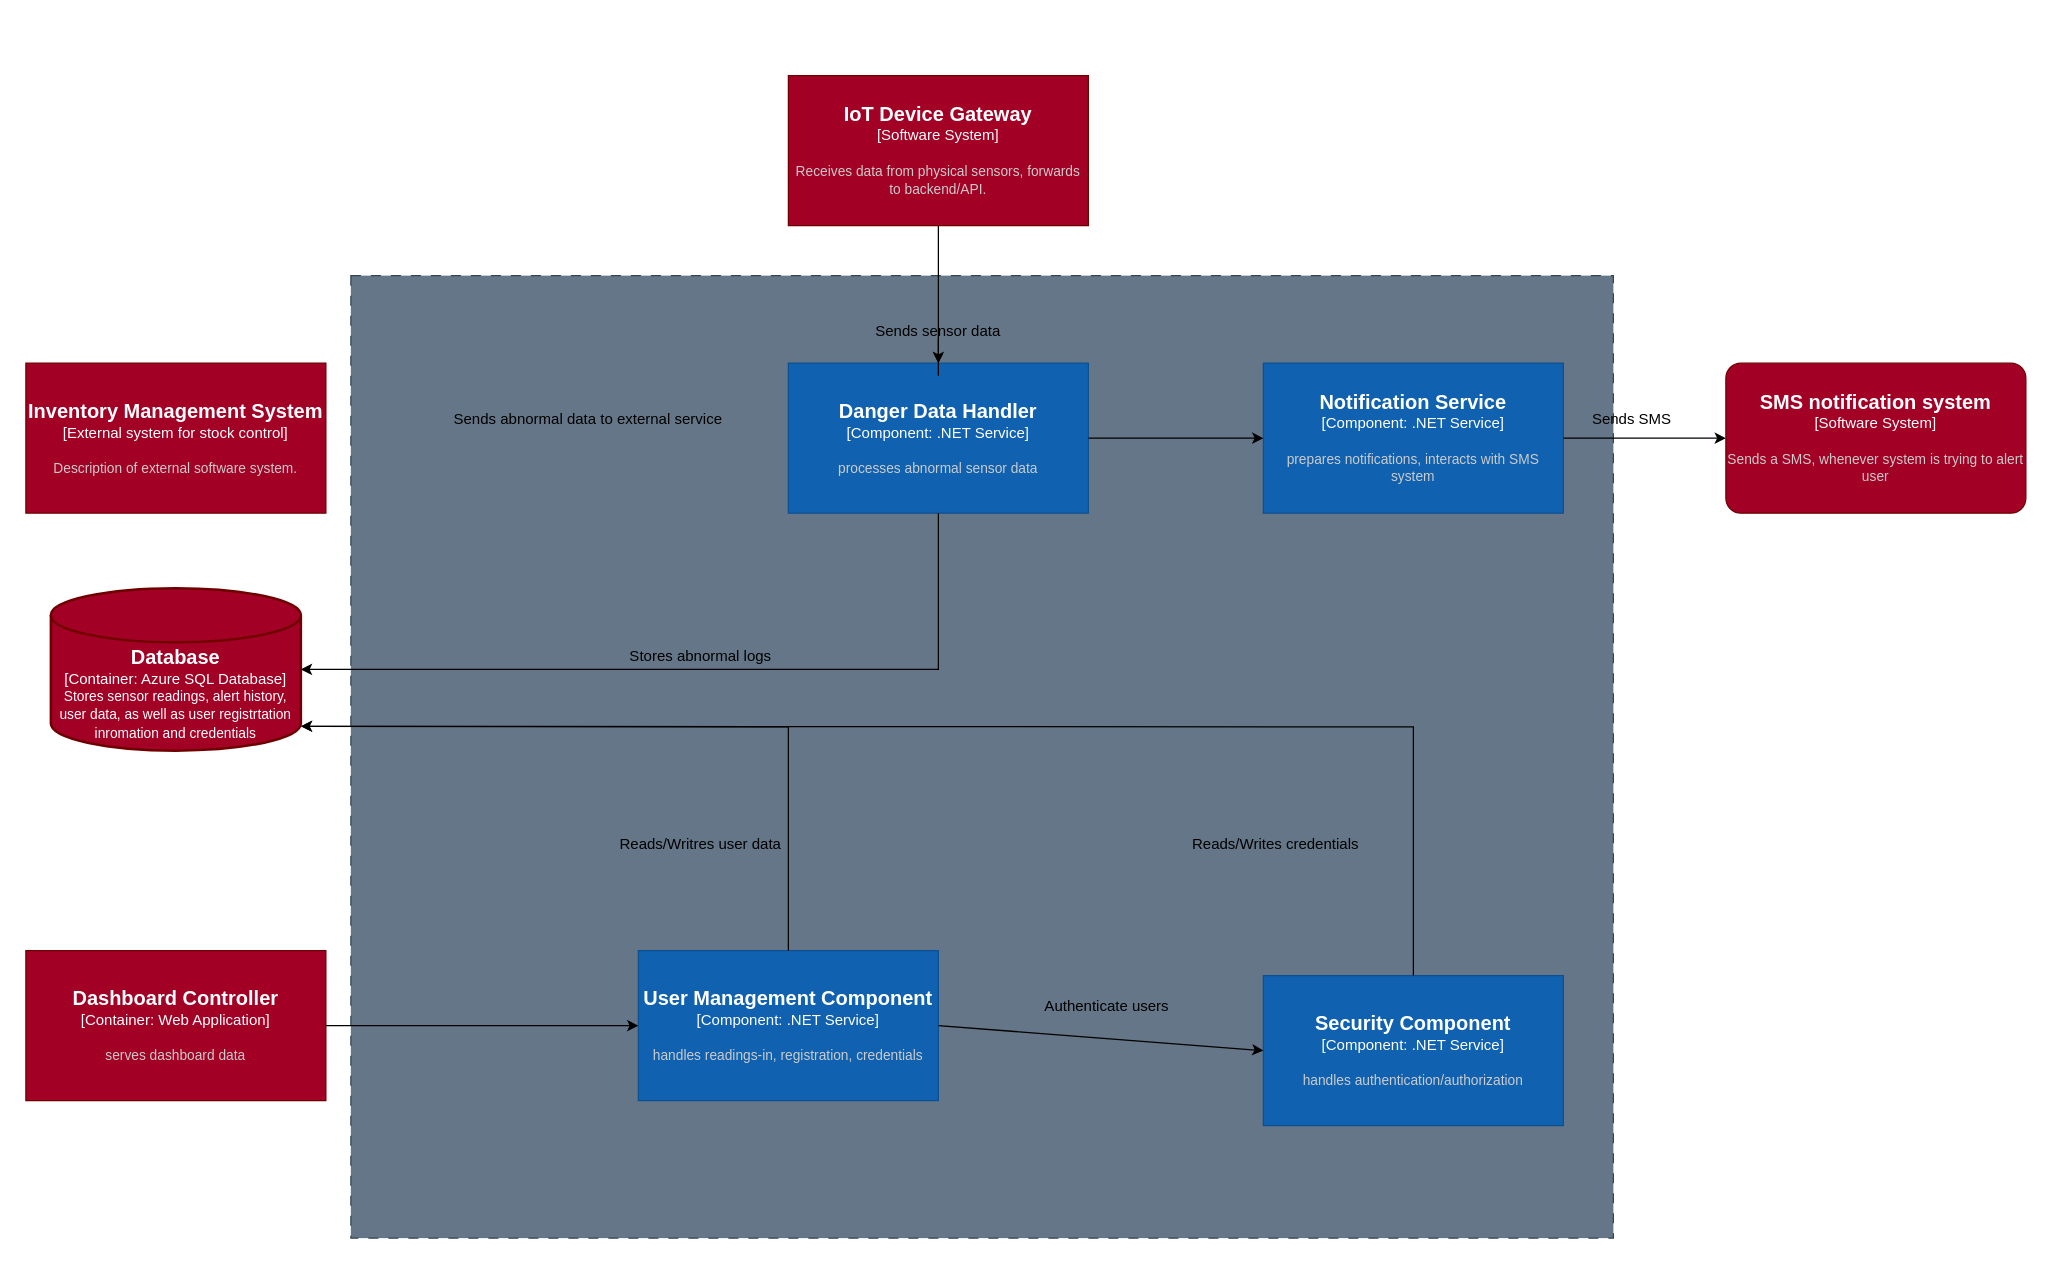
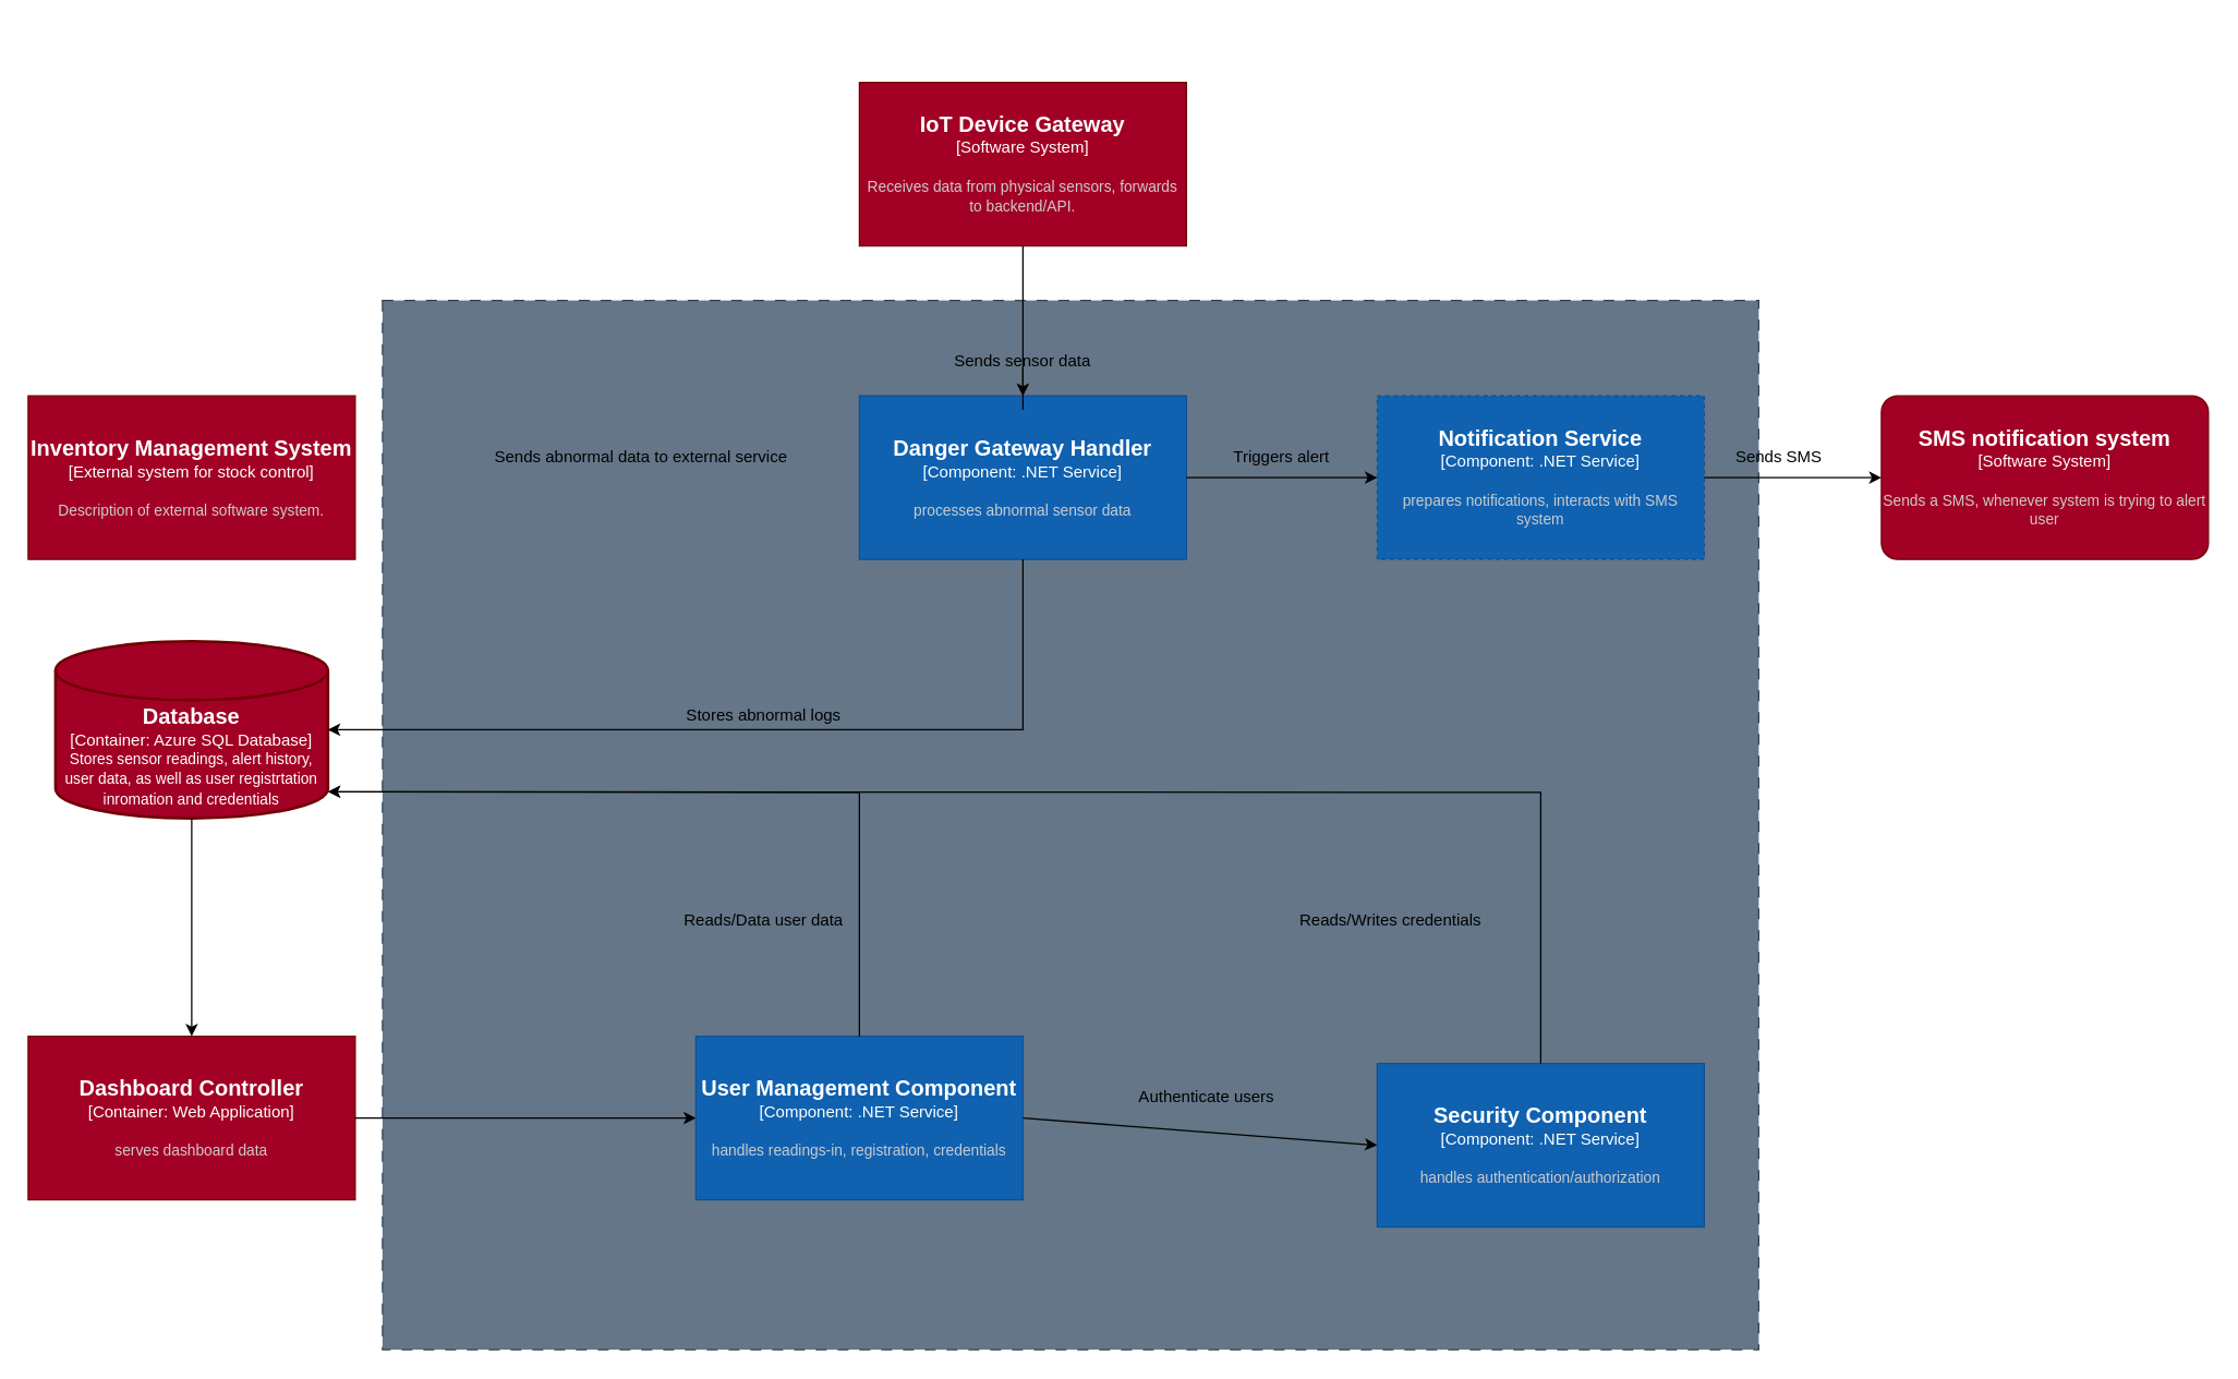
+ <mxCell id="29" value="Triggers alert" style="text;html=1;align=center;verticalAlign=middle;whiteSpace=wrap;rounded=0;" vertex="1" parent="1"><mxGeometry x="880" y="320" width="120" height="30" as="geometry" /></mxCell>
- <mxCell id="11" value="&lt;font style=&quot;font-size: 16px&quot;&gt;&lt;b&gt;Danger Data Handler&lt;/b&gt;&lt;/font&gt;&lt;div&gt;[Component: .NET Service]&lt;/div&gt;&lt;br&gt;&lt;div&gt;&lt;font style=&quot;font-size: 11px&quot;&gt;&lt;font color=&quot;#cccccc&quot;&gt;processes abnormal sensor data&lt;/font&gt;&lt;/div&gt;" style="rounded=1;whiteSpace=wrap;html=1;labelBackgroundColor=none;fillColor=#1061B0;fontColor=#ffffff;align=center;arcSize=0;strokeColor=#0D5091;metaEdit=1;resizable=0;points=[[0.25,0,0],[0.5,0,0],[0.75,0,0],[1,0.25,0],[1,0.5,0],[1,0.75,0],[0.75,1,0],[0.5,1,0],[0.25,1,0],[0,0.75,0],[0,0.5,0],[0,0.25,0]];imageWidth=200;" vertex="1" parent="1"><mxGeometry x="630" y="290" width="240" height="120" as="geometry" /></mxCell>
+ <mxCell id="11" value="&lt;font style=&quot;font-size: 16px&quot;&gt;&lt;b&gt;Danger Gateway Handler&lt;/b&gt;&lt;/font&gt;&lt;div&gt;[Component: .NET Service]&lt;/div&gt;&lt;br&gt;&lt;div&gt;&lt;font style=&quot;font-size: 11px&quot;&gt;&lt;font color=&quot;#cccccc&quot;&gt;processes abnormal sensor data&lt;/font&gt;&lt;/div&gt;" style="rounded=1;whiteSpace=wrap;html=1;labelBackgroundColor=none;fillColor=#1061B0;fontColor=#ffffff;align=center;arcSize=0;strokeColor=#0D5091;metaEdit=1;resizable=0;points=[[0.25,0,0],[0.5,0,0],[0.75,0,0],[1,0.25,0],[1,0.5,0],[1,0.75,0],[0.75,1,0],[0.5,1,0],[0.25,1,0],[0,0.75,0],[0,0.5,0],[0,0.25,0]];imageWidth=200;" vertex="1" parent="1"><mxGeometry x="630" y="290" width="240" height="120" as="geometry" /></mxCell>
- <mxCell id="10" value="&lt;font style=&quot;font-size: 16px&quot;&gt;&lt;b&gt;Notification Service&lt;/b&gt;&lt;/font&gt;&lt;div&gt;[Component: .NET Service]&lt;/div&gt;&lt;br&gt;&lt;div&gt;&lt;font style=&quot;font-size: 11px&quot;&gt;&lt;font color=&quot;#cccccc&quot;&gt;prepares notifications, interacts with SMS system&lt;/font&gt;&lt;/div&gt;" style="rounded=1;whiteSpace=wrap;html=1;labelBackgroundColor=none;fillColor=#1061B0;fontColor=#ffffff;align=center;arcSize=0;strokeColor=#0D5091;metaEdit=1;resizable=0;points=[[0.25,0,0],[0.5,0,0],[0.75,0,0],[1,0.25,0],[1,0.5,0],[1,0.75,0],[0.75,1,0],[0.5,1,0],[0.25,1,0],[0,0.75,0],[0,0.5,0],[0,0.25,0]];imageWidth=200;" vertex="1" parent="1"><mxGeometry x="1010" y="290" width="240" height="120" as="geometry" /></mxCell>
+ <mxCell id="10" value="&lt;font style=&quot;font-size: 16px&quot;&gt;&lt;b&gt;Notification Service&lt;/b&gt;&lt;/font&gt;&lt;div&gt;[Component: .NET Service]&lt;/div&gt;&lt;br&gt;&lt;div&gt;&lt;font style=&quot;font-size: 11px&quot;&gt;&lt;font color=&quot;#cccccc&quot;&gt;prepares notifications, interacts with SMS system&lt;/font&gt;&lt;/div&gt;" style="rounded=1;whiteSpace=wrap;html=1;labelBackgroundColor=none;fillColor=#1061B0;fontColor=#ffffff;align=center;arcSize=0;strokeColor=#0D5091;metaEdit=1;resizable=0;points=[[0.25,0,0],[0.5,0,0],[0.75,0,0],[1,0.25,0],[1,0.5,0],[1,0.75,0],[0.75,1,0],[0.5,1,0],[0.25,1,0],[0,0.75,0],[0,0.5,0],[0,0.25,0]];imageWidth=200;dashed=1;" vertex="1" parent="1"><mxGeometry x="1010" y="290" width="240" height="120" as="geometry" /></mxCell>
- <mxCell id="25" value="Reads/Writres user data" style="text;html=1;align=center;verticalAlign=middle;whiteSpace=wrap;rounded=0;" vertex="1" parent="1"><mxGeometry x="470" y="660" width="180" height="30" as="geometry" /></mxCell>
+ <mxCell id="25" value="Reads/Data user data" style="text;html=1;align=center;verticalAlign=middle;whiteSpace=wrap;rounded=0;" vertex="1" parent="1"><mxGeometry x="470" y="660" width="180" height="30" as="geometry" /></mxCell>
+ <mxCell id="22" value="" style="endArrow=classic;html=1;rounded=0;entryX=0.5;entryY=0;entryDx=0;entryDy=0;entryPerimeter=0;exitX=0.5;exitY=1;exitDx=0;exitDy=0;exitPerimeter=0;" edge="1" parent="1" source="7" target="5"><mxGeometry width="50" height="50" relative="1" as="geometry"><mxPoint x="560" y="640" as="sourcePoint" /><mxPoint x="610" y="590" as="targetPoint" /></mxGeometry></mxCell>
